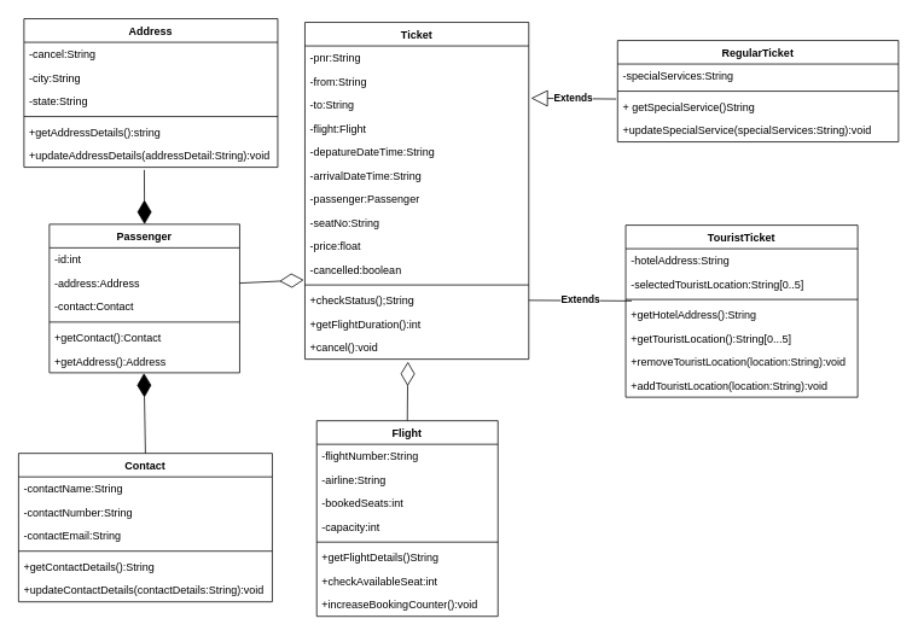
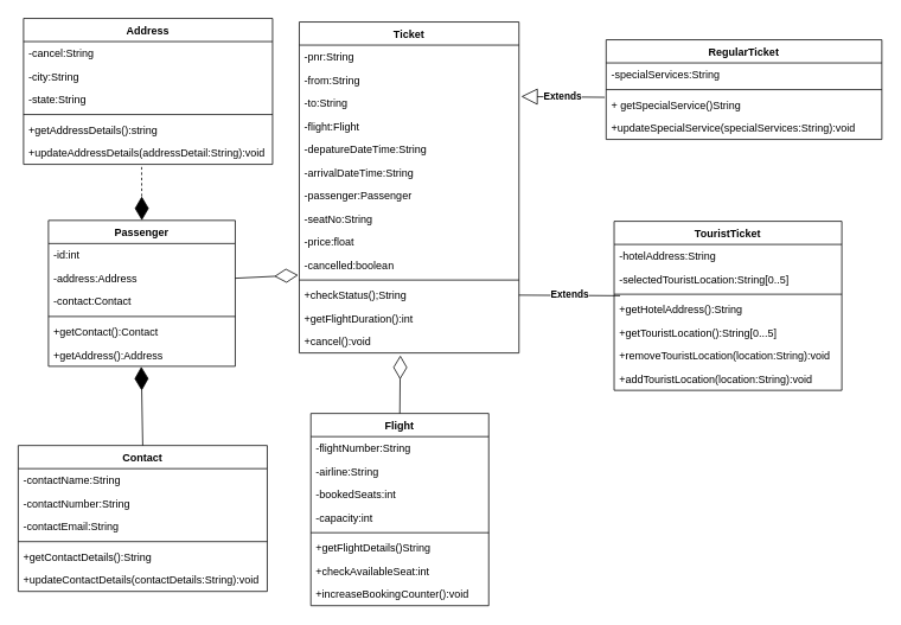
- <mxCell id="62" value="" style="endArrow=diamondThin;endFill=1;endSize=24;html=1;rounded=0;entryX=0.5;entryY=0;entryDx=0;entryDy=0;exitX=0.474;exitY=1.115;exitDx=0;exitDy=0;exitPerimeter=0;" parent="1" source="30" target="31" edge="1"><mxGeometry width="160" relative="1" as="geometry"><mxPoint x="167" y="210" as="sourcePoint" /><mxPoint x="170" y="280" as="targetPoint" /></mxGeometry></mxCell>
+ <mxCell id="62" value="" style="endArrow=diamondThin;endFill=1;endSize=24;html=1;rounded=0;entryX=0.5;entryY=0;entryDx=0;entryDy=0;exitX=0.474;exitY=1.115;exitDx=0;exitDy=0;exitPerimeter=0;dashed=1;" parent="1" source="30" target="31" edge="1"><mxGeometry width="160" relative="1" as="geometry"><mxPoint x="167" y="210" as="sourcePoint" /><mxPoint x="170" y="280" as="targetPoint" /></mxGeometry></mxCell>
